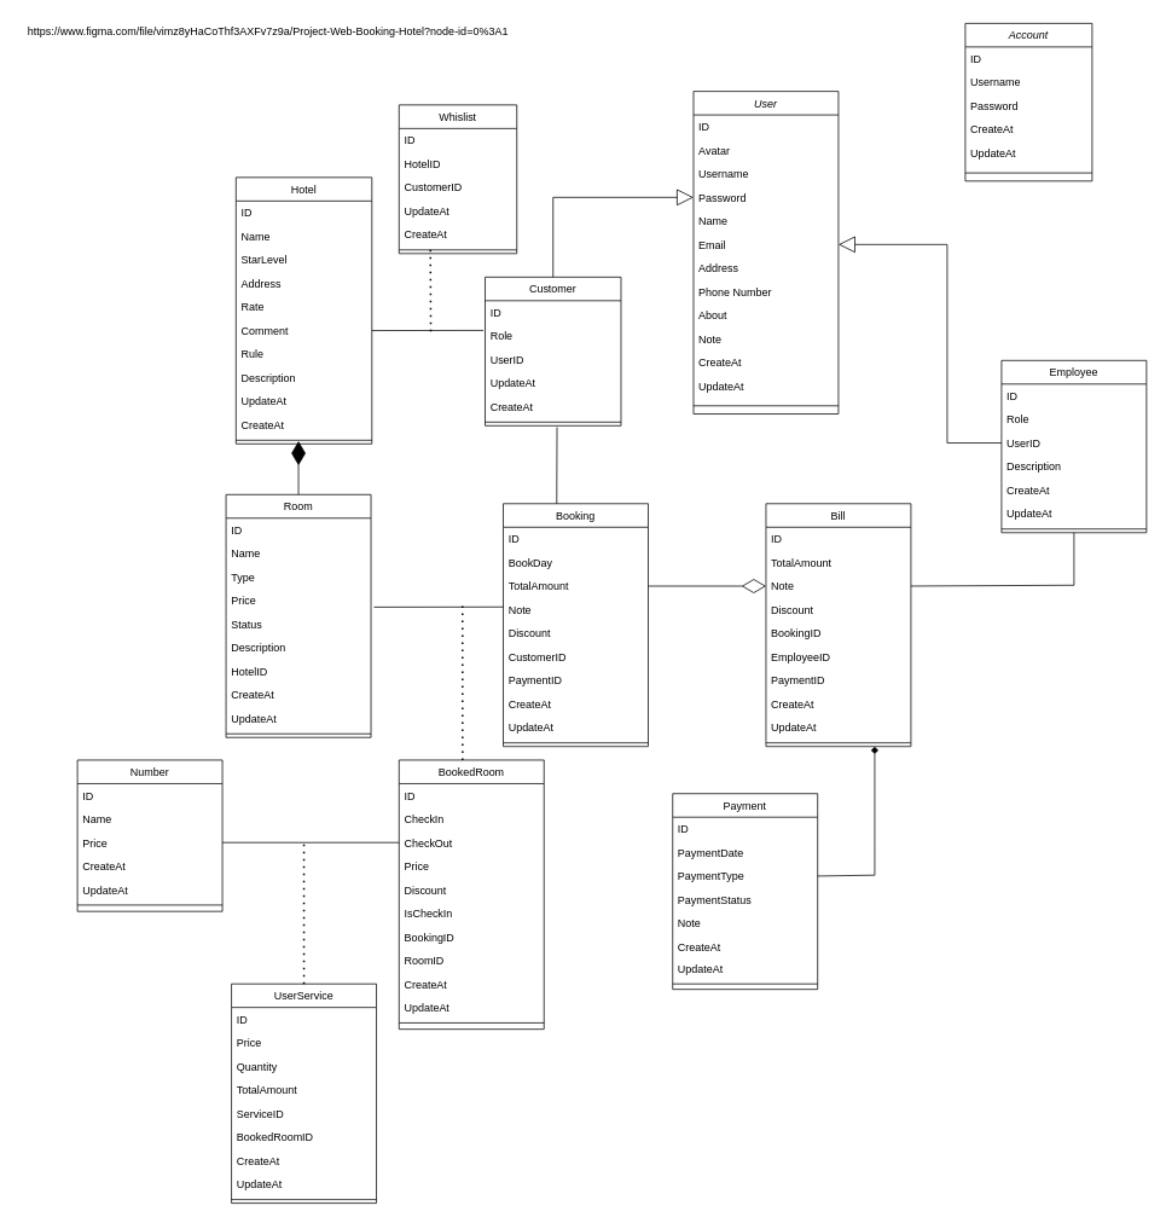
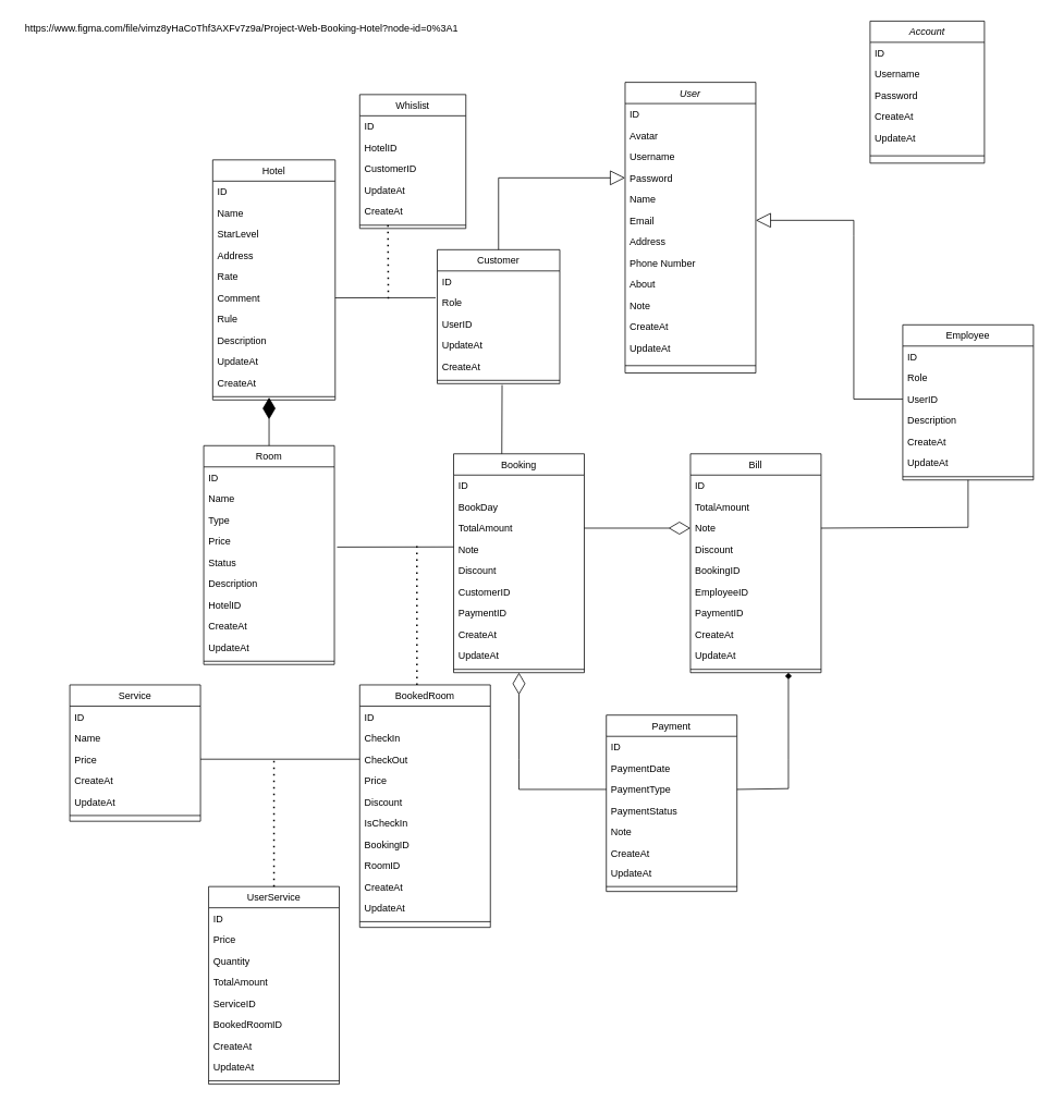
- <mxCell id="67" value="Number" style="swimlane;fontStyle=0;align=center;verticalAlign=top;childLayout=stackLayout;horizontal=1;startSize=26;horizontalStack=0;resizeParent=1;resizeLast=0;collapsible=1;marginBottom=0;rounded=0;shadow=0;strokeWidth=1;" parent="1" vertex="1"><mxGeometry x="85" y="838" width="160" height="167" as="geometry"><mxRectangle x="340" y="380" width="170" height="26" as="alternateBounds" /></mxGeometry></mxCell>
+ <mxCell id="67" value="Service" style="swimlane;fontStyle=0;align=center;verticalAlign=top;childLayout=stackLayout;horizontal=1;startSize=26;horizontalStack=0;resizeParent=1;resizeLast=0;collapsible=1;marginBottom=0;rounded=0;shadow=0;strokeWidth=1;" parent="1" vertex="1"><mxGeometry x="85" y="838" width="160" height="167" as="geometry"><mxRectangle x="340" y="380" width="170" height="26" as="alternateBounds" /></mxGeometry></mxCell>
+ <mxCell id="123" value="" style="endArrow=diamondThin;endFill=0;endSize=24;html=1;rounded=0;exitX=0;exitY=0.5;exitDx=0;exitDy=0;entryX=0.5;entryY=1;entryDx=0;entryDy=0;" parent="1" source="98" target="16" edge="1"><mxGeometry width="160" relative="1" as="geometry"><mxPoint x="845" y="925" as="sourcePoint" /><mxPoint x="1005" y="925" as="targetPoint" /><Array as="points"><mxPoint x="635" y="966" /><mxPoint x="635" y="929" /></Array></mxGeometry></mxCell>
